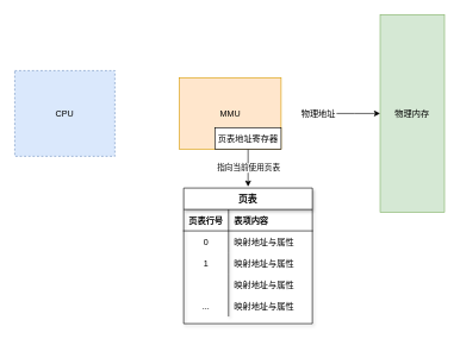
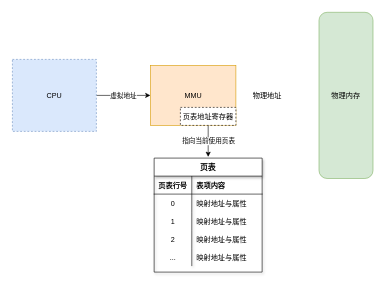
+ <mxCell id="2" value="虚拟地址" style="edgeStyle=orthogonalEdgeStyle;rounded=0;orthogonalLoop=1;jettySize=auto;html=1;" edge="1" parent="1" source="3" target="4"><mxGeometry relative="1" as="geometry" /></mxCell>
- <mxCell id="6" value="" style="edgeStyle=orthogonalEdgeStyle;rounded=0;orthogonalLoop=1;jettySize=auto;html=1;" edge="1" parent="1" source="7" target="5"><mxGeometry relative="1" as="geometry"><Array as="points"><mxPoint x="495" y="159" /><mxPoint x="495" y="159" /></Array></mxGeometry></mxCell>
- <mxCell id="5" value="物理内存" style="rounded=0;whiteSpace=wrap;html=1;fillColor=#d5e8d4;strokeColor=#82b366;" vertex="1" parent="1"><mxGeometry x="531" y="20" width="90" height="277" as="geometry" /></mxCell>
+ <mxCell id="5" value="物理内存" style="whiteSpace=wrap;html=1;fillColor=#d5e8d4;strokeColor=#82b366;rounded=1;" vertex="1" parent="1"><mxGeometry x="531" y="20" width="90" height="277" as="geometry" /></mxCell>
- <mxCell id="9" value="页表地址寄存器" style="rounded=0;whiteSpace=wrap;html=1;" vertex="1" parent="1"><mxGeometry x="300" y="178.5" width="92.5" height="30" as="geometry" /></mxCell>
+ <mxCell id="9" value="页表地址寄存器" style="rounded=0;whiteSpace=wrap;html=1;dashed=1;" vertex="1" parent="1"><mxGeometry x="300" y="178.5" width="92.5" height="30" as="geometry" /></mxCell>
+ <mxCell id="21" value="2" style="shape=partialRectangle;connectable=0;fillColor=none;top=0;left=0;bottom=0;right=0;editable=1;overflow=hidden;" vertex="1" parent="20"><mxGeometry width="62.75" height="30" as="geometry" /></mxCell>
